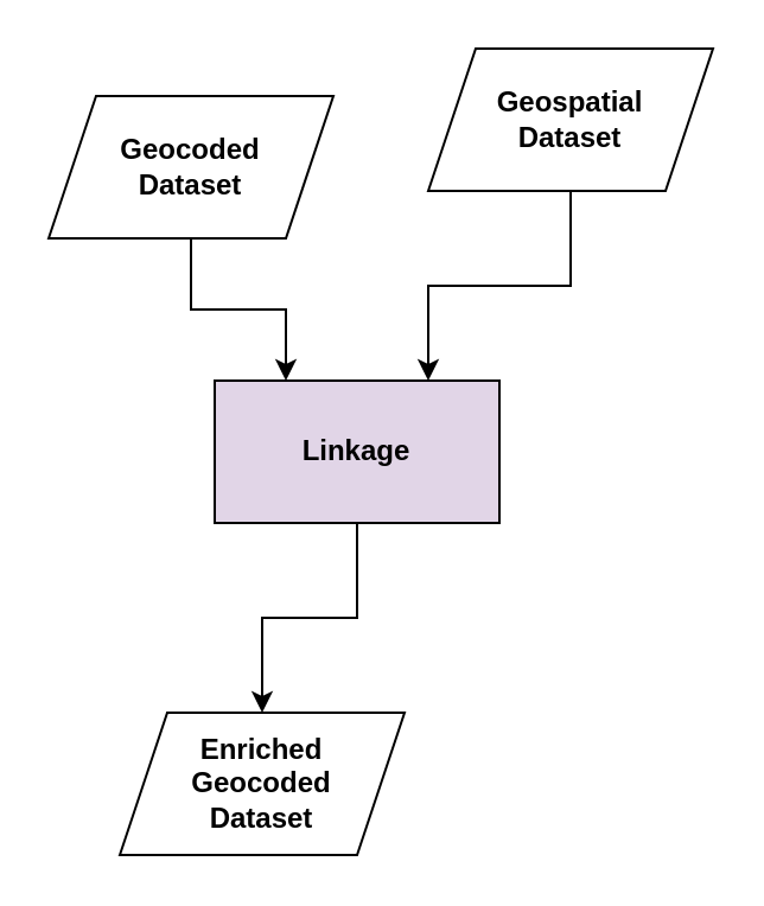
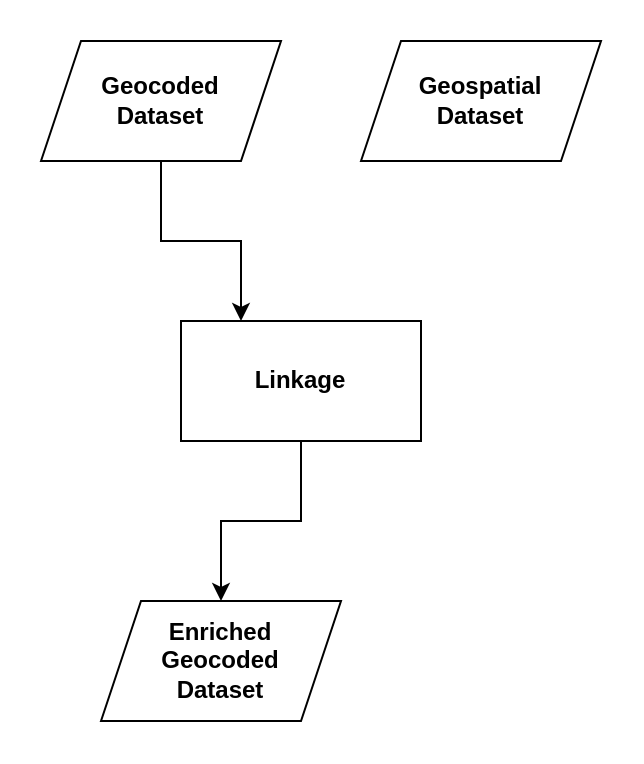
- <mxCell id="5" value="Geocoded&lt;br&gt;Dataset" style="shape=parallelogram;perimeter=parallelogramPerimeter;whiteSpace=wrap;html=1;fixedSize=1;rounded=0;fontStyle=1" vertex="1" parent="1"><mxGeometry x="20" y="40" width="120" height="60" as="geometry" /></mxCell>
+ <mxCell id="5" value="Geocoded&lt;br&gt;Dataset" style="shape=parallelogram;perimeter=parallelogramPerimeter;whiteSpace=wrap;html=1;fixedSize=1;rounded=0;fontStyle=1" vertex="1" parent="1"><mxGeometry x="20" y="20" width="120" height="60" as="geometry" /></mxCell>
- <mxCell id="2" style="edgeStyle=orthogonalEdgeStyle;rounded=0;orthogonalLoop=1;jettySize=auto;html=1;exitX=0.5;exitY=1;exitDx=0;exitDy=0;entryX=0.75;entryY=0;entryDx=0;entryDy=0;" edge="1" parent="1" source="3" target="7"><mxGeometry relative="1" as="geometry" /></mxCell>
- <mxCell id="7" value="Linkage" style="rounded=0;whiteSpace=wrap;html=1;fontStyle=1;fillColor=#e1d5e7;" vertex="1" parent="1"><mxGeometry x="90" y="160" width="120" height="60" as="geometry" /></mxCell>
+ <mxCell id="7" value="Linkage" style="rounded=0;whiteSpace=wrap;html=1;fontStyle=1" vertex="1" parent="1"><mxGeometry x="90" y="160" width="120" height="60" as="geometry" /></mxCell>
